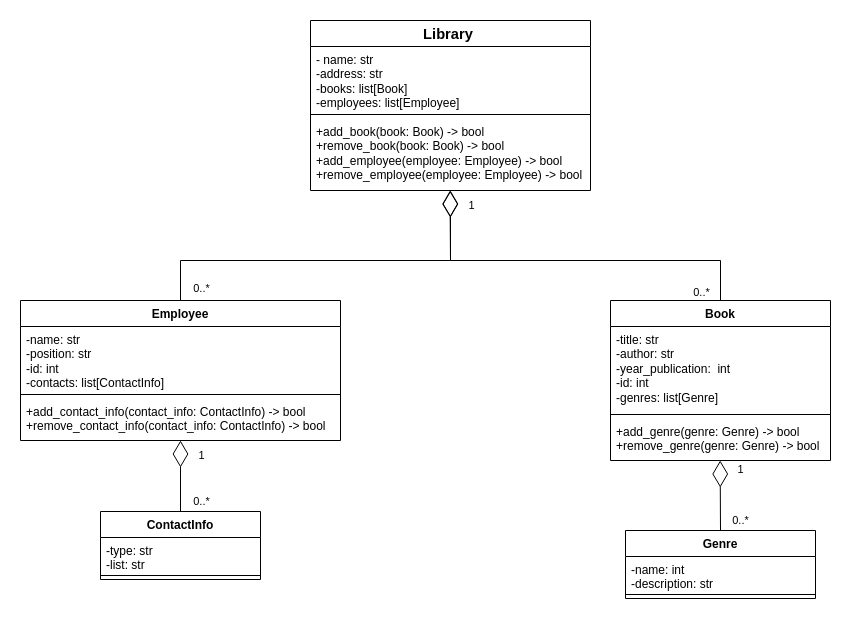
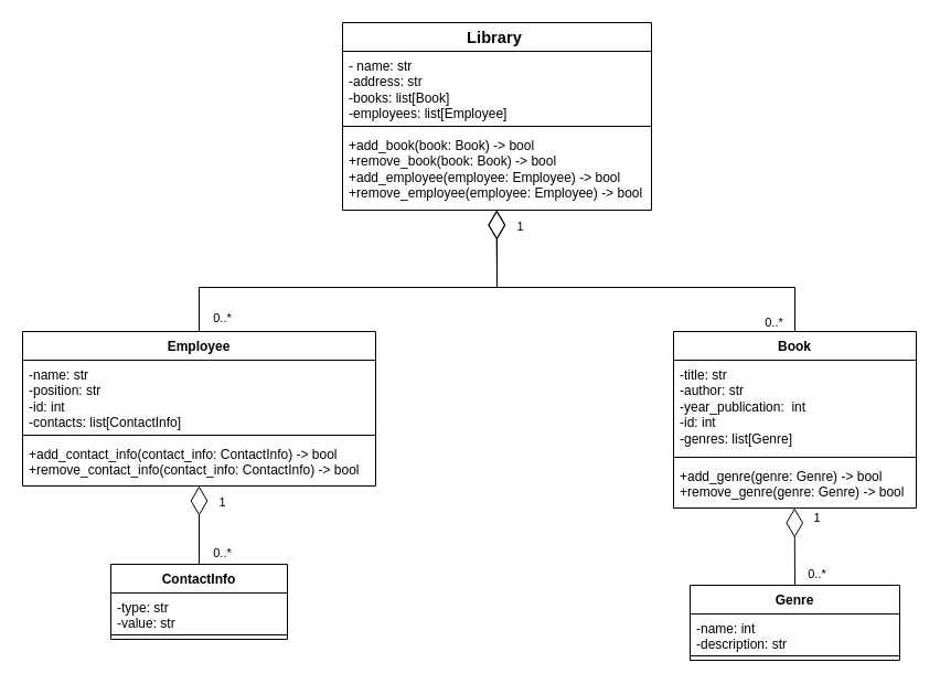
- <mxCell id="18" value="-type: str&lt;div&gt;-list: str&lt;/div&gt;" style="text;strokeColor=none;fillColor=none;align=left;verticalAlign=top;spacingLeft=4;spacingRight=4;overflow=hidden;rotatable=0;points=[[0,0.5],[1,0.5]];portConstraint=eastwest;whiteSpace=wrap;html=1;" vertex="1" parent="17"><mxGeometry y="26" width="160" height="34" as="geometry" /></mxCell>
+ <mxCell id="18" value="-type: str&lt;div&gt;-value: str&lt;/div&gt;" style="text;strokeColor=none;fillColor=none;align=left;verticalAlign=top;spacingLeft=4;spacingRight=4;overflow=hidden;rotatable=0;points=[[0,0.5],[1,0.5]];portConstraint=eastwest;whiteSpace=wrap;html=1;" vertex="1" parent="17"><mxGeometry y="26" width="160" height="34" as="geometry" /></mxCell>
